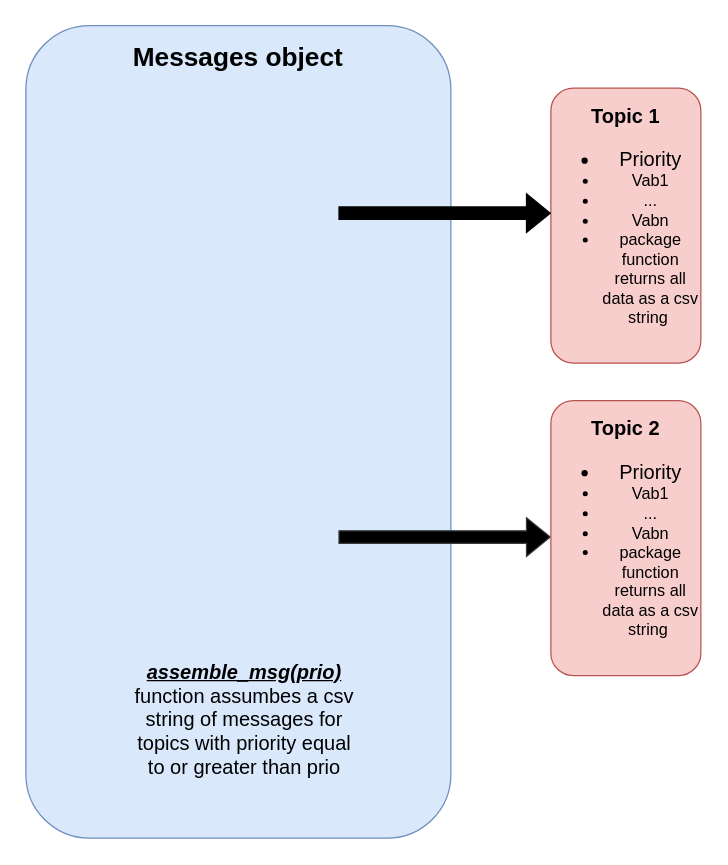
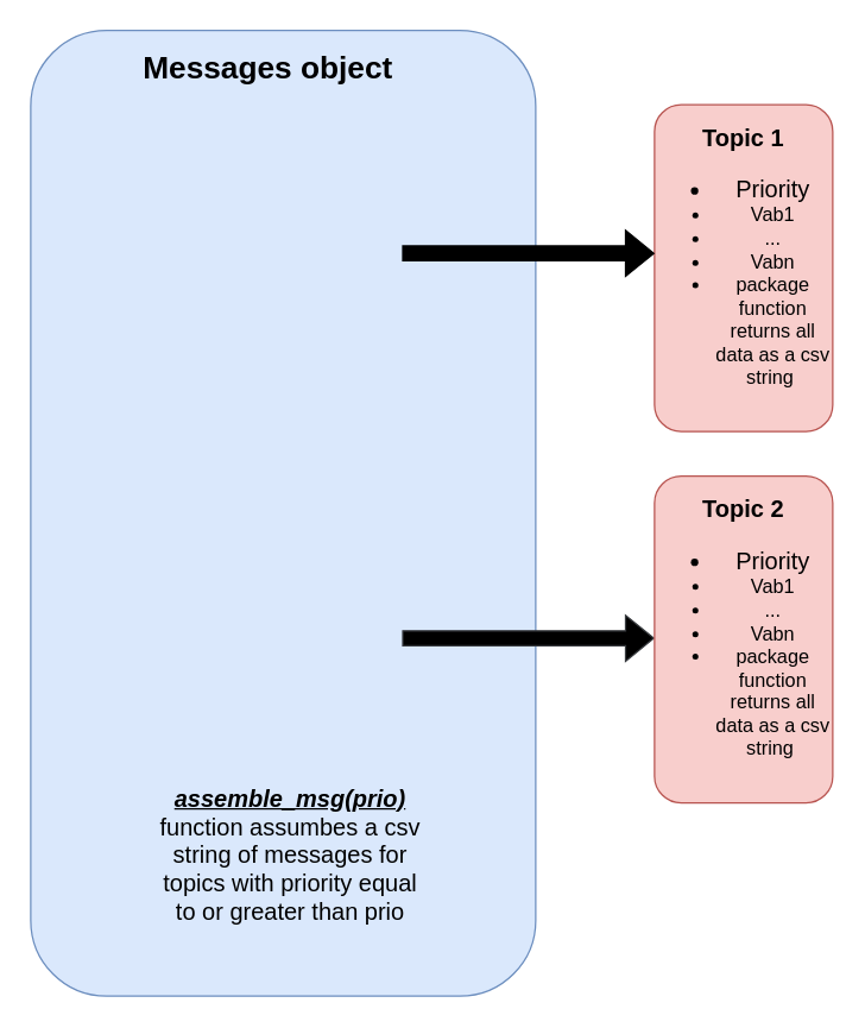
- <mxCell id="4" value="&lt;b&gt;&lt;font style=&quot;font-size: 21px&quot;&gt;Messages object&lt;/font&gt;&lt;/b&gt;" style="text;html=1;strokeColor=none;fillColor=none;align=center;verticalAlign=middle;whiteSpace=wrap;rounded=0;" vertex="1" parent="1"><mxGeometry x="100" y="30" width="180" height="30" as="geometry" /></mxCell>
+ <mxCell id="4" value="&lt;b&gt;&lt;font style=&quot;font-size: 21px&quot;&gt;Messages object&lt;/font&gt;&lt;/b&gt;" style="text;html=1;strokeColor=none;fillColor=none;align=center;verticalAlign=middle;whiteSpace=wrap;rounded=0;" vertex="1" parent="1"><mxGeometry x="90" y="30" width="180" height="30" as="geometry" /></mxCell>
